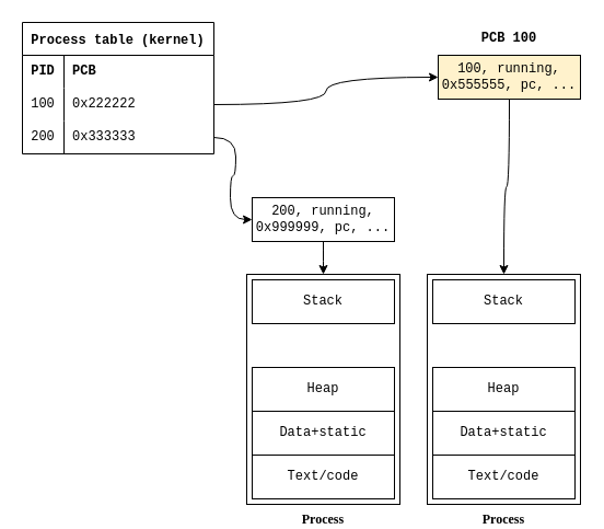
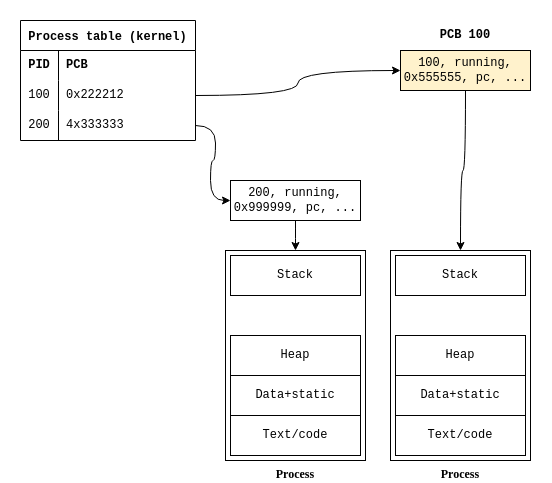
- <mxCell id="20" value="0x222222" style="shape=partialRectangle;html=1;whiteSpace=wrap;connectable=0;fillColor=none;top=0;left=0;bottom=0;right=0;align=left;spacingLeft=6;overflow=hidden;strokeColor=inherit;fontSize=12;fontFamily=Courier New;" vertex="1" parent="18"><mxGeometry x="38" width="137" height="30" as="geometry"><mxRectangle width="137" height="30" as="alternateBounds" /></mxGeometry></mxCell>
+ <mxCell id="20" value="0x222212" style="shape=partialRectangle;html=1;whiteSpace=wrap;connectable=0;fillColor=none;top=0;left=0;bottom=0;right=0;align=left;spacingLeft=6;overflow=hidden;strokeColor=inherit;fontSize=12;fontFamily=Courier New;" vertex="1" parent="18"><mxGeometry x="38" width="137" height="30" as="geometry"><mxRectangle width="137" height="30" as="alternateBounds" /></mxGeometry></mxCell>
- <mxCell id="23" value="0x333333" style="shape=partialRectangle;html=1;whiteSpace=wrap;connectable=0;fillColor=none;top=0;left=0;bottom=0;right=0;align=left;spacingLeft=6;overflow=hidden;strokeColor=inherit;fontSize=12;fontFamily=Courier New;" vertex="1" parent="21"><mxGeometry x="38" width="137" height="30" as="geometry"><mxRectangle width="137" height="30" as="alternateBounds" /></mxGeometry></mxCell>
+ <mxCell id="23" value="4x333333" style="shape=partialRectangle;html=1;whiteSpace=wrap;connectable=0;fillColor=none;top=0;left=0;bottom=0;right=0;align=left;spacingLeft=6;overflow=hidden;strokeColor=inherit;fontSize=12;fontFamily=Courier New;" vertex="1" parent="21"><mxGeometry x="38" width="137" height="30" as="geometry"><mxRectangle width="137" height="30" as="alternateBounds" /></mxGeometry></mxCell>
